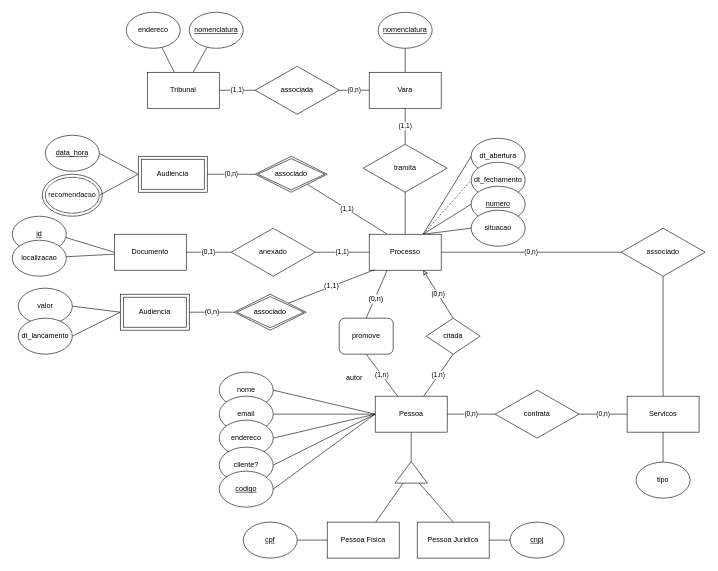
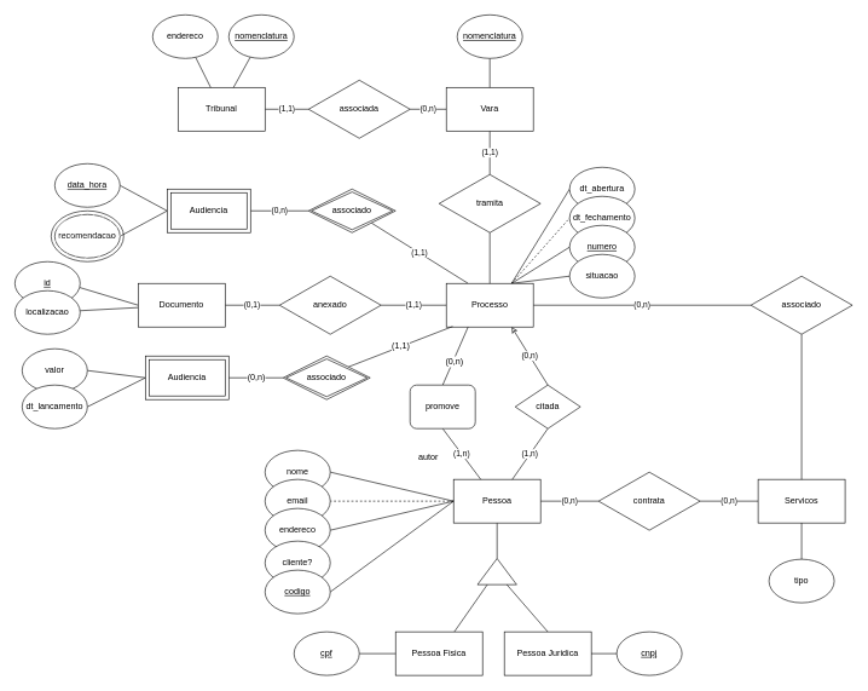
- <mxCell id="6" style="edgeStyle=none;rounded=0;orthogonalLoop=1;jettySize=auto;html=1;exitX=0;exitY=0.5;exitDx=0;exitDy=0;entryX=1;entryY=0.5;entryDx=0;entryDy=0;fontFamily=Helvetica;fontSize=12;fontColor=default;endArrow=none;endFill=0;" edge="1" parent="1" source="9" target="38"><mxGeometry relative="1" as="geometry" /></mxCell>
+ <mxCell id="6" style="edgeStyle=none;rounded=0;orthogonalLoop=1;jettySize=auto;html=1;exitX=0;exitY=0.5;exitDx=0;exitDy=0;entryX=1;entryY=0.5;entryDx=0;entryDy=0;fontFamily=Helvetica;fontSize=12;fontColor=default;endArrow=none;endFill=0;dashed=1;" edge="1" parent="1" source="9" target="38"><mxGeometry relative="1" as="geometry" /></mxCell>
- <mxCell id="8" style="edgeStyle=none;rounded=0;orthogonalLoop=1;jettySize=auto;html=1;exitX=0;exitY=0.5;exitDx=0;exitDy=0;entryX=1;entryY=0.5;entryDx=0;entryDy=0;fontFamily=Helvetica;fontSize=12;fontColor=default;endArrow=none;endFill=0;" edge="1" parent="1" source="9" target="77"><mxGeometry relative="1" as="geometry" /></mxCell>
